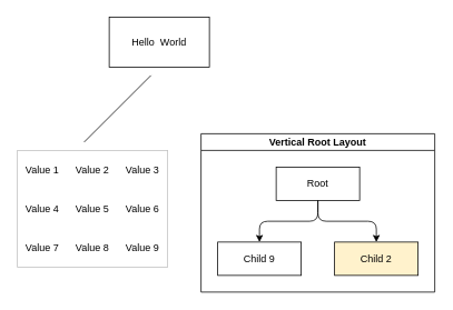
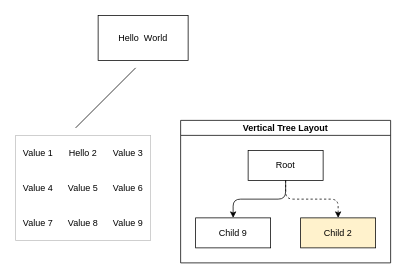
- <mxCell id="17" value="Vertical Root Layout" style="swimlane;startSize=20;horizontal=1;childLayout=treeLayout;horizontalTree=0;resizable=0;containerType=tree;fontSize=12;" vertex="1" parent="1"><mxGeometry x="240" y="160" width="280" height="190" as="geometry" /></mxCell>
+ <mxCell id="17" value="Vertical Tree Layout" style="swimlane;startSize=20;horizontal=1;childLayout=treeLayout;horizontalTree=0;resizable=0;containerType=tree;fontSize=12;" vertex="1" parent="1"><mxGeometry x="240" y="160" width="280" height="190" as="geometry" /></mxCell>
- <mxCell id="6" value="Value 2" style="connectable=0;recursiveResize=0;strokeColor=none;fillColor=none;align=center;whiteSpace=wrap;html=1;" vertex="1" parent="4"><mxGeometry x="60" width="60" height="47" as="geometry"><mxRectangle width="60" height="47" as="alternateBounds" /></mxGeometry></mxCell>
+ <mxCell id="6" value="Hello 2" style="connectable=0;recursiveResize=0;strokeColor=none;fillColor=none;align=center;whiteSpace=wrap;html=1;" vertex="1" parent="4"><mxGeometry x="60" width="60" height="47" as="geometry"><mxRectangle width="60" height="47" as="alternateBounds" /></mxGeometry></mxCell>
- <mxCell id="22" value="" style="edgeStyle=elbowEdgeStyle;elbow=vertical;html=1;rounded=1;curved=0;sourcePerimeterSpacing=0;targetPerimeterSpacing=0;startSize=6;endSize=6;" edge="1" parent="17" source="18" target="21"><mxGeometry relative="1" as="geometry" /></mxCell>
+ <mxCell id="22" value="" style="edgeStyle=elbowEdgeStyle;elbow=vertical;html=1;rounded=1;curved=0;sourcePerimeterSpacing=0;targetPerimeterSpacing=0;startSize=6;endSize=6;dashed=1;" edge="1" parent="17" source="18" target="21"><mxGeometry relative="1" as="geometry" /></mxCell>
